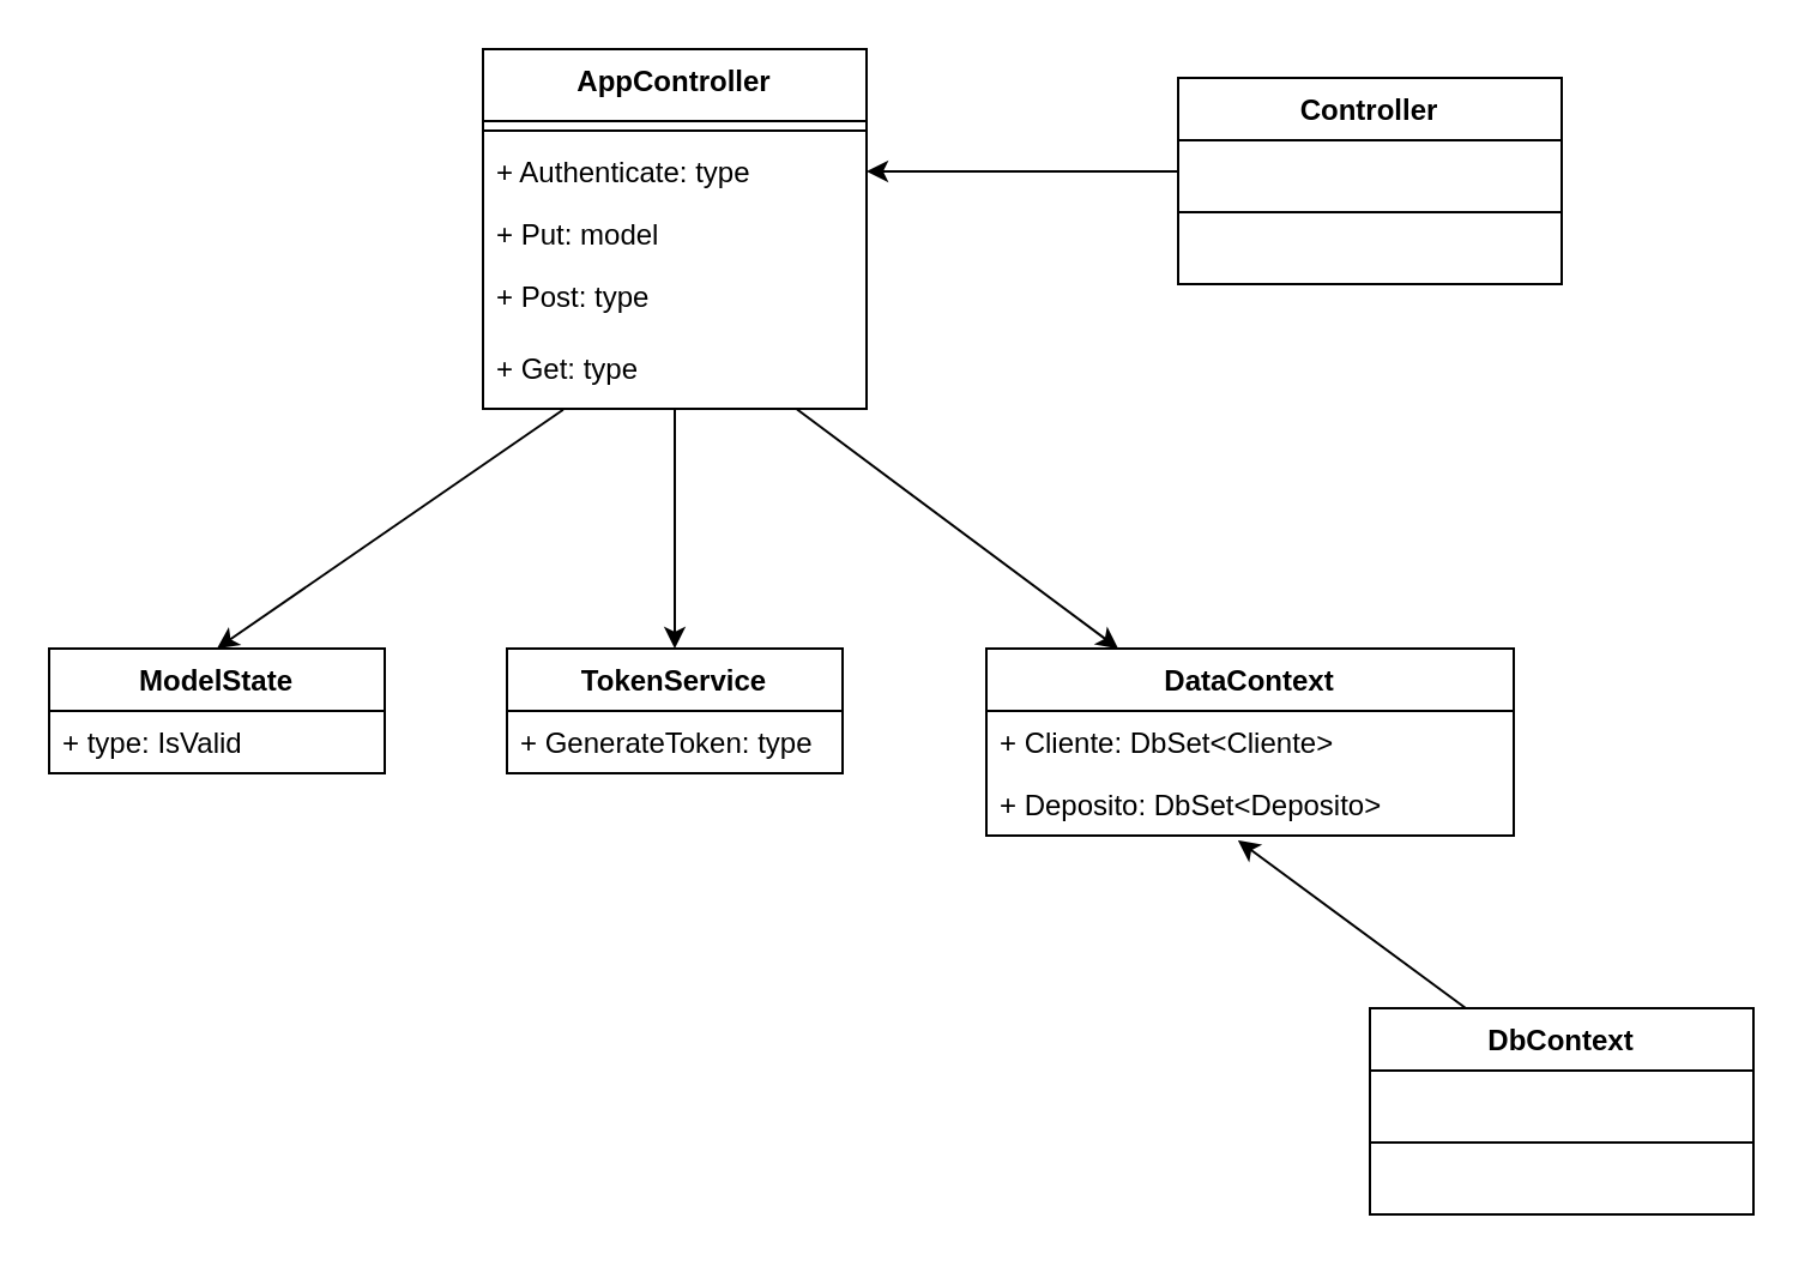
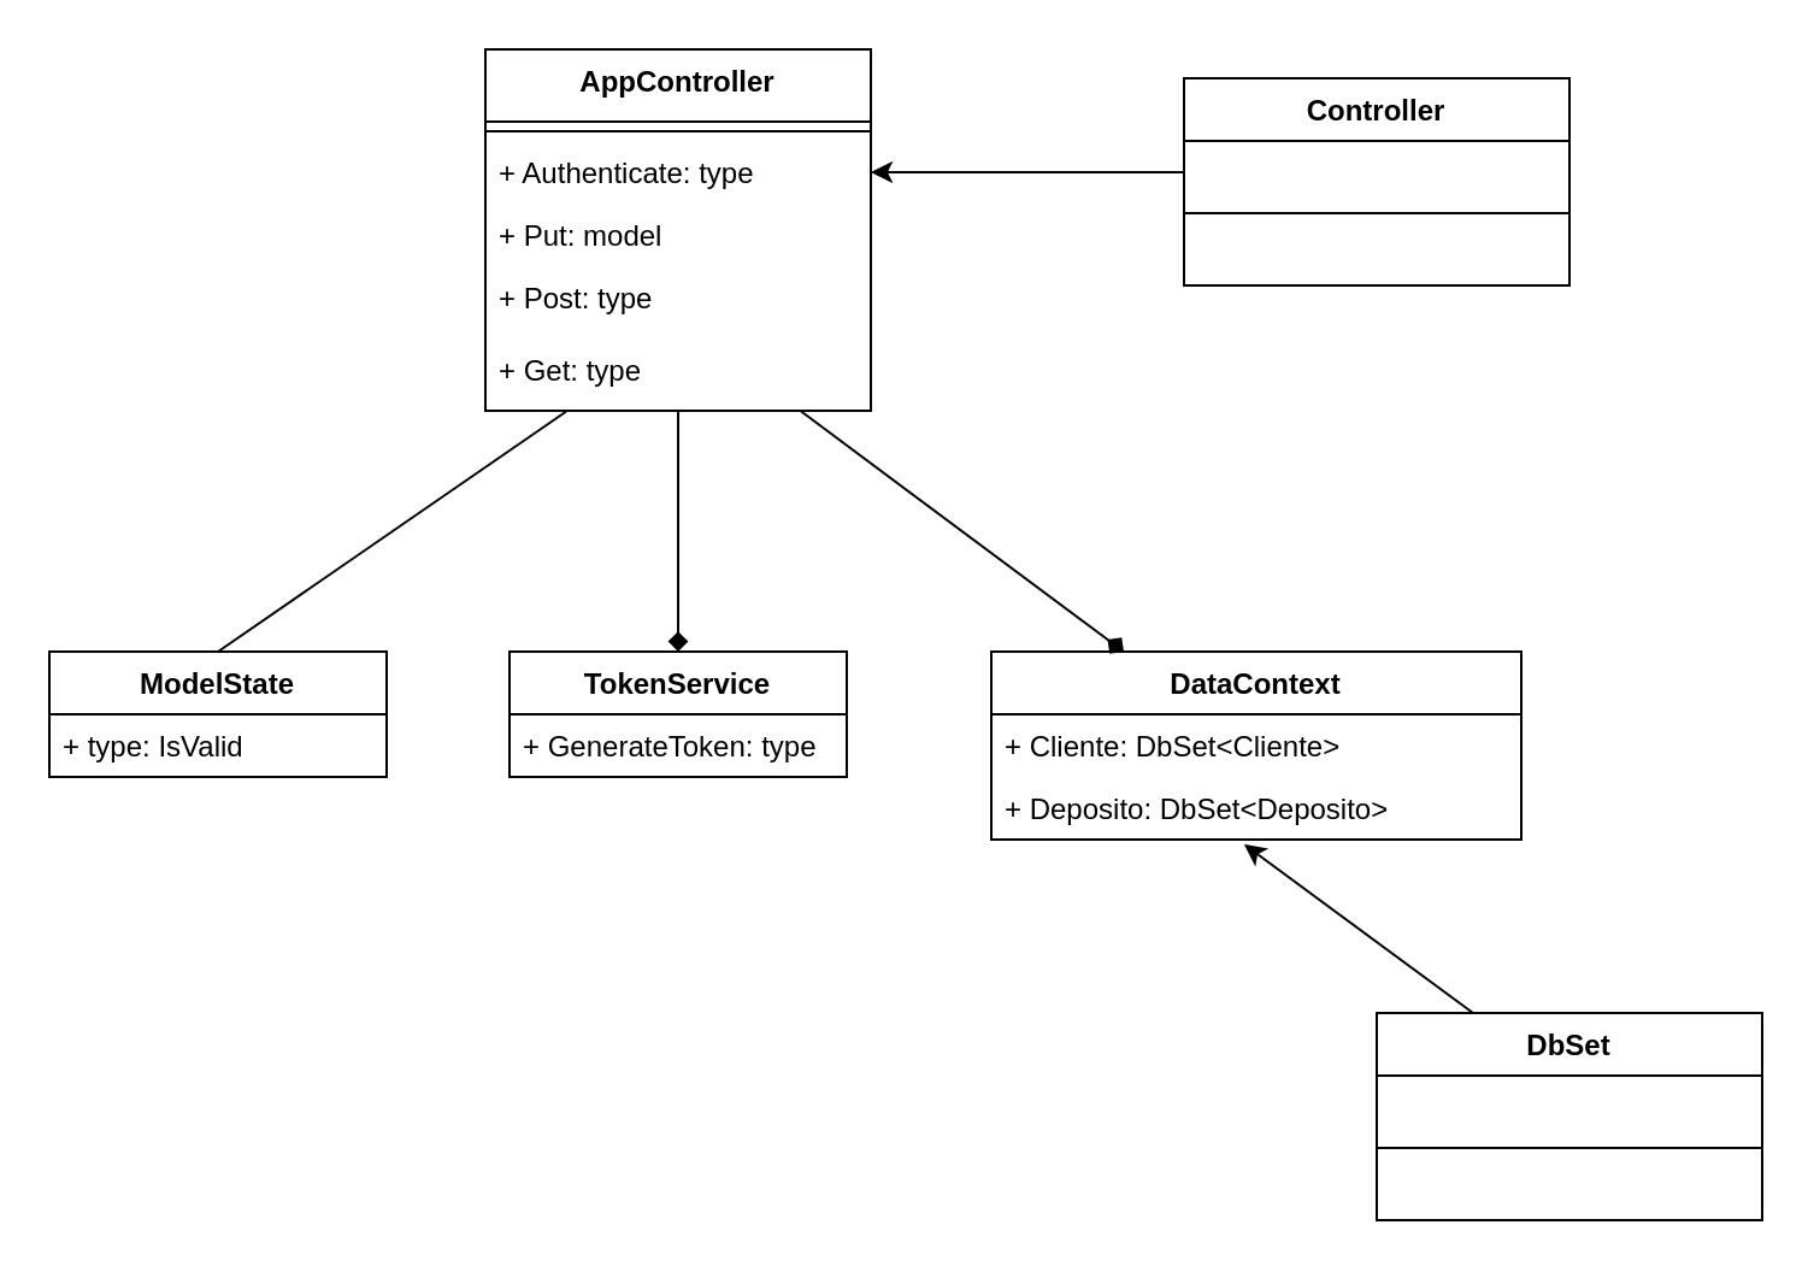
- <mxCell id="7" value="" style="endArrow=classic;html=1;entryX=0.5;entryY=0;entryDx=0;entryDy=0;exitX=0.5;exitY=1;exitDx=0;exitDy=0;exitPerimeter=0;" parent="1" source="16" target="5" edge="1"><mxGeometry width="50" height="50" relative="1" as="geometry"><mxPoint x="141" y="240" as="sourcePoint" /><mxPoint x="331" y="210" as="targetPoint" /></mxGeometry></mxCell>
+ <mxCell id="7" value="" style="endArrow=diamond;html=1;entryX=0.5;entryY=0;entryDx=0;entryDy=0;exitX=0.5;exitY=1;exitDx=0;exitDy=0;exitPerimeter=0;" parent="1" source="16" target="5" edge="1"><mxGeometry width="50" height="50" relative="1" as="geometry"><mxPoint x="141" y="240" as="sourcePoint" /><mxPoint x="331" y="210" as="targetPoint" /></mxGeometry></mxCell>
- <mxCell id="17" value="" style="endArrow=classic;html=1;exitX=0.816;exitY=0.997;exitDx=0;exitDy=0;exitPerimeter=0;entryX=0.25;entryY=0;entryDx=0;entryDy=0;" parent="1" source="16" target="8" edge="1"><mxGeometry width="50" height="50" relative="1" as="geometry"><mxPoint x="441" y="110" as="sourcePoint" /><mxPoint x="491" y="60" as="targetPoint" /></mxGeometry></mxCell>
+ <mxCell id="17" value="" style="endArrow=diamond;html=1;exitX=0.816;exitY=0.997;exitDx=0;exitDy=0;exitPerimeter=0;entryX=0.25;entryY=0;entryDx=0;entryDy=0;" parent="1" source="16" target="8" edge="1"><mxGeometry width="50" height="50" relative="1" as="geometry"><mxPoint x="441" y="110" as="sourcePoint" /><mxPoint x="491" y="60" as="targetPoint" /></mxGeometry></mxCell>
- <mxCell id="4" value="" style="endArrow=classic;html=1;entryX=0.5;entryY=0;entryDx=0;entryDy=0;exitX=0.209;exitY=1.013;exitDx=0;exitDy=0;exitPerimeter=0;" parent="1" source="16" target="2" edge="1"><mxGeometry width="50" height="50" relative="1" as="geometry"><mxPoint x="291" y="160" as="sourcePoint" /><mxPoint x="351" y="190" as="targetPoint" /></mxGeometry></mxCell>
+ <mxCell id="4" value="" style="endArrow=none;html=1;entryX=0.5;entryY=0;entryDx=0;entryDy=0;exitX=0.209;exitY=1.013;exitDx=0;exitDy=0;exitPerimeter=0;" parent="1" source="16" target="2" edge="1"><mxGeometry width="50" height="50" relative="1" as="geometry"><mxPoint x="291" y="160" as="sourcePoint" /><mxPoint x="351" y="190" as="targetPoint" /></mxGeometry></mxCell>
- <mxCell id="23" value="DbContext" style="swimlane;fontStyle=1;align=center;verticalAlign=top;childLayout=stackLayout;horizontal=1;startSize=26;horizontalStack=0;resizeParent=1;resizeParentMax=0;resizeLast=0;collapsible=1;marginBottom=0;" vertex="1" parent="1"><mxGeometry x="571" y="420" width="160" height="86" as="geometry" /></mxCell>
+ <mxCell id="23" value="DbSet" style="swimlane;fontStyle=1;align=center;verticalAlign=top;childLayout=stackLayout;horizontal=1;startSize=26;horizontalStack=0;resizeParent=1;resizeParentMax=0;resizeLast=0;collapsible=1;marginBottom=0;" vertex="1" parent="1"><mxGeometry x="571" y="420" width="160" height="86" as="geometry" /></mxCell>
